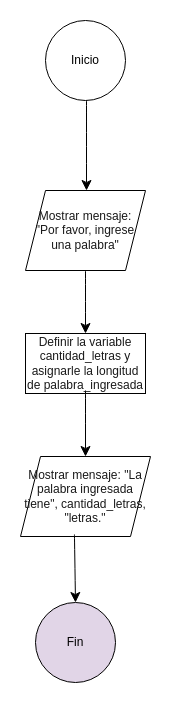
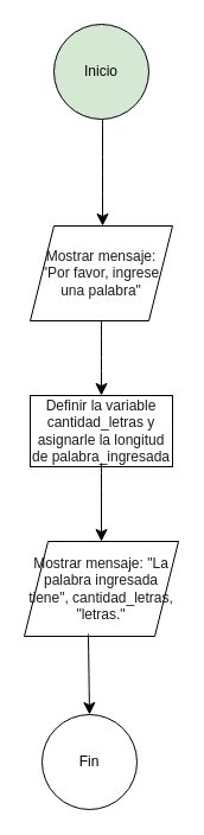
- <mxCell id="2" value="Inicio" style="ellipse;whiteSpace=wrap;html=1;aspect=fixed;" vertex="1" parent="1"><mxGeometry x="45" y="20" width="80" height="80" as="geometry" /></mxCell>
+ <mxCell id="2" value="Inicio" style="ellipse;whiteSpace=wrap;html=1;aspect=fixed;fillColor=#d5e8d4;" vertex="1" parent="1"><mxGeometry x="45" y="20" width="80" height="80" as="geometry" /></mxCell>
- <mxCell id="9" value="Fin" style="ellipse;whiteSpace=wrap;html=1;aspect=fixed;fillColor=#e1d5e7;" vertex="1" parent="1"><mxGeometry x="35" y="602" width="80" height="80" as="geometry" /></mxCell>
+ <mxCell id="9" value="Fin" style="ellipse;whiteSpace=wrap;html=1;aspect=fixed;" vertex="1" parent="1"><mxGeometry x="35" y="602" width="80" height="80" as="geometry" /></mxCell>
